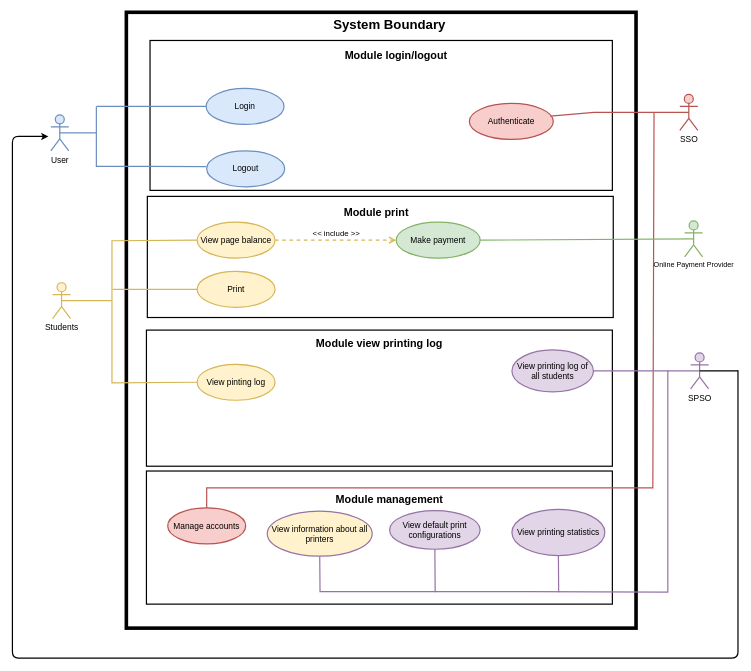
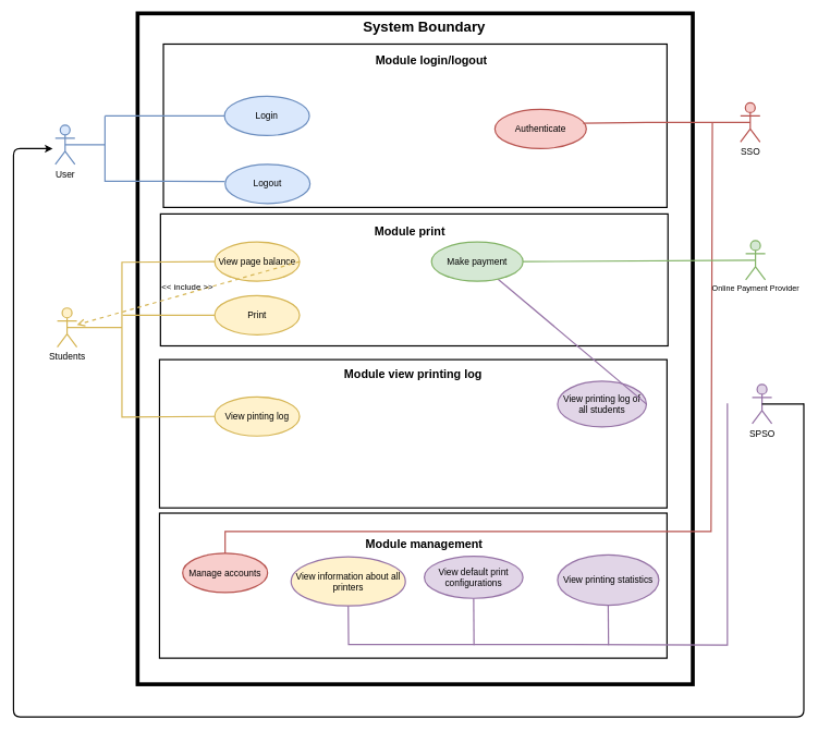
- <mxCell id="46" value="Authenticate" style="ellipse;whiteSpace=wrap;html=1;fontSize=14;strokeWidth=2;labelBackgroundColor=none;fillColor=#f8cecc;strokeColor=#b85450;movable=1;resizable=1;rotatable=1;deletable=1;editable=1;locked=0;connectable=1;" vertex="1" parent="1"><mxGeometry x="782" y="172" width="140" height="60" as="geometry" /></mxCell>
+ <mxCell id="46" value="Authenticate" style="ellipse;whiteSpace=wrap;html=1;fontSize=14;strokeWidth=2;labelBackgroundColor=none;fillColor=#f8cecc;strokeColor=#b85450;movable=1;resizable=1;rotatable=1;deletable=1;editable=1;locked=0;connectable=1;" vertex="1" parent="1"><mxGeometry x="757" y="167" width="140" height="60" as="geometry" /></mxCell>
- <mxCell id="45" value="&lt;font style=&quot;font-size: 13px;&quot;&gt;&amp;lt;&amp;lt; include &amp;gt;&amp;gt;&lt;/font&gt;" style="html=1;verticalAlign=bottom;endArrow=open;dashed=1;endSize=8;curved=0;rounded=0;entryX=0;entryY=0.5;entryDx=0;entryDy=0;exitX=1;exitY=0.5;exitDx=0;exitDy=0;strokeWidth=2;labelBackgroundColor=none;fontColor=default;fillColor=#fff2cc;strokeColor=#d6b656;movable=1;resizable=1;rotatable=1;deletable=1;editable=1;locked=0;connectable=1;" edge="1" parent="1" source="11" target="25"><mxGeometry x="0.008" relative="1" as="geometry"><mxPoint x="450" y="156" as="sourcePoint" /><mxPoint x="642" y="166" as="targetPoint" /><mxPoint as="offset" /></mxGeometry></mxCell>
+ <mxCell id="45" value="&lt;font style=&quot;font-size: 13px;&quot;&gt;&amp;lt;&amp;lt; include &amp;gt;&amp;gt;&lt;/font&gt;" style="html=1;verticalAlign=bottom;endArrow=open;dashed=1;endSize=8;curved=0;rounded=0;exitX=1;exitY=0.5;exitDx=0;exitDy=0;strokeWidth=2;labelBackgroundColor=none;fontColor=default;fillColor=#fff2cc;strokeColor=#d6b656;movable=1;resizable=1;rotatable=1;deletable=1;editable=1;locked=0;connectable=1;" edge="1" parent="1" source="11" target="32"><mxGeometry x="0.008" relative="1" as="geometry"><mxPoint x="450" y="156" as="sourcePoint" /><mxPoint x="642" y="166" as="targetPoint" /><mxPoint as="offset" /></mxGeometry></mxCell>
- <mxCell id="23" value="" style="endArrow=none;html=1;rounded=0;exitX=1;exitY=0.5;exitDx=0;exitDy=0;strokeWidth=2;labelBackgroundColor=none;fontColor=default;entryX=0.5;entryY=0.5;entryDx=0;entryDy=0;entryPerimeter=0;fillColor=#e1d5e7;strokeColor=#9673a6;movable=1;resizable=1;rotatable=1;deletable=1;editable=1;locked=0;connectable=1;" edge="1" parent="1" source="14" target="38"><mxGeometry width="50" height="50" relative="1" as="geometry"><mxPoint x="840" y="685.75" as="sourcePoint" /><mxPoint x="1111" y="642" as="targetPoint" /></mxGeometry></mxCell>
+ <mxCell id="23" value="" style="endArrow=none;html=1;rounded=0;exitX=1;exitY=0.5;exitDx=0;exitDy=0;strokeWidth=2;labelBackgroundColor=none;fontColor=default;fillColor=#e1d5e7;strokeColor=#9673a6;movable=1;resizable=1;rotatable=1;deletable=1;editable=1;locked=0;connectable=1;" edge="1" parent="1" source="14" target="25"><mxGeometry width="50" height="50" relative="1" as="geometry"><mxPoint x="840" y="685.75" as="sourcePoint" /><mxPoint x="1111" y="642" as="targetPoint" /></mxGeometry></mxCell>
